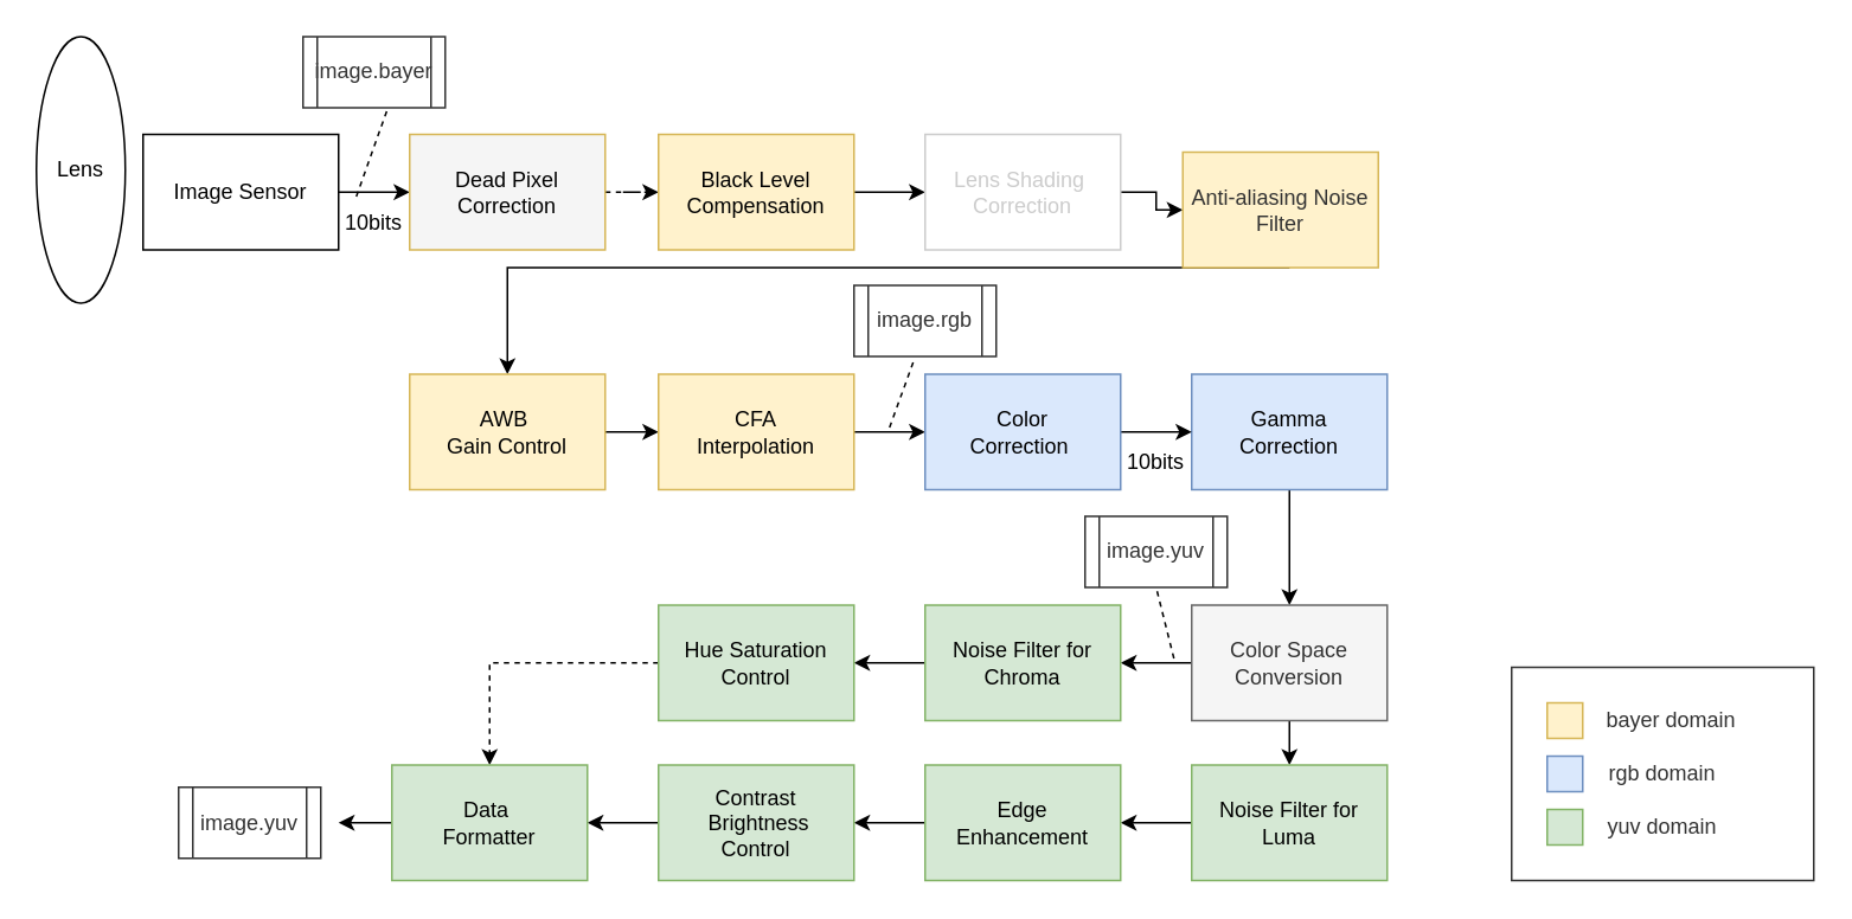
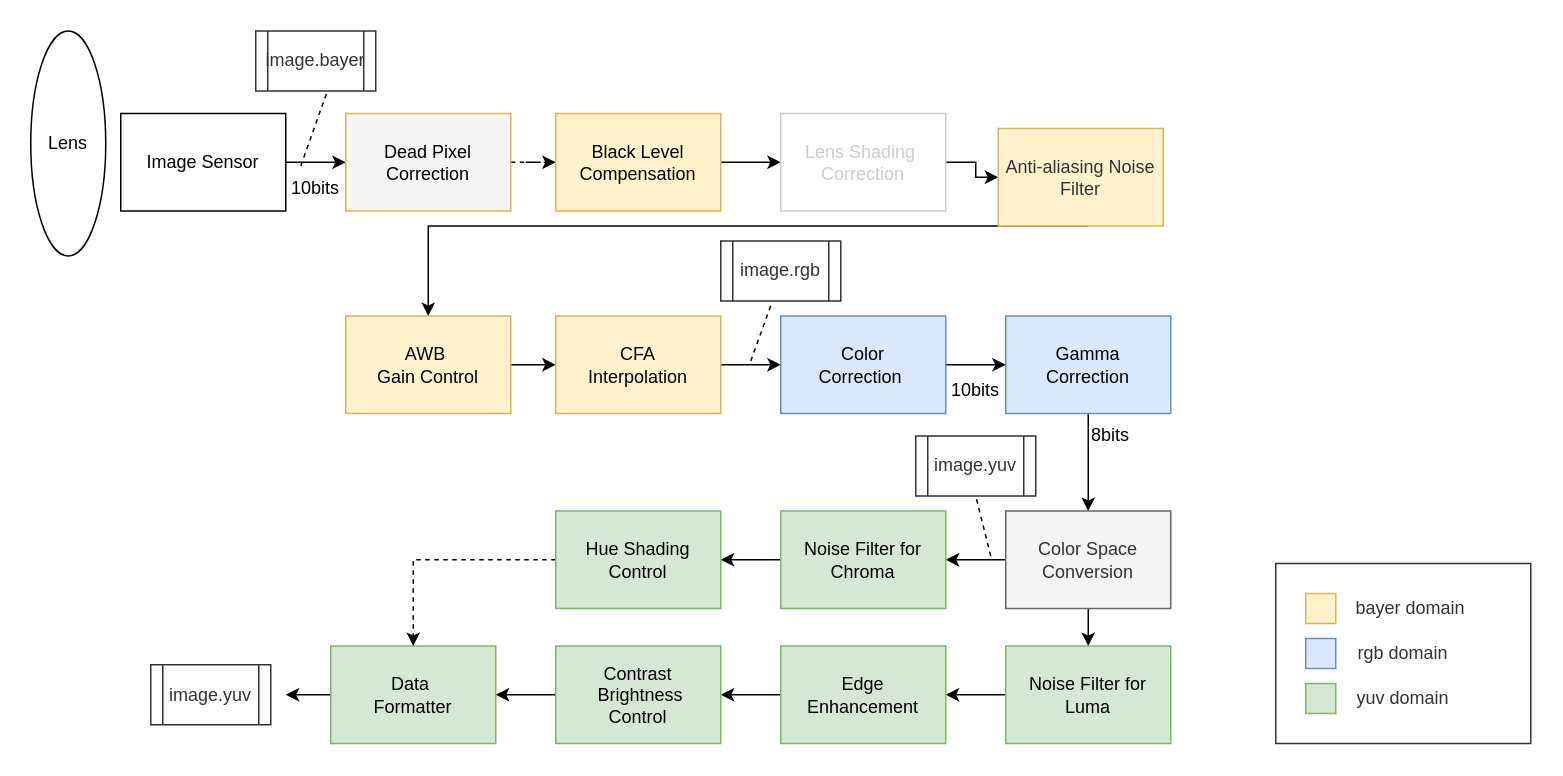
+ <mxCell id="52" value="8bits" style="text;html=1;strokeColor=none;fillColor=none;align=center;verticalAlign=middle;whiteSpace=wrap;rounded=0;" vertex="1" parent="1"><mxGeometry x="710" y="275" width="60" height="30" as="geometry" /></mxCell>
- <mxCell id="28" value="Hue Saturation Control" style="rounded=0;whiteSpace=wrap;html=1;fillColor=#d5e8d4;strokeColor=#82b366;" parent="1" vertex="1"><mxGeometry x="370" y="340" width="110" height="65" as="geometry" /></mxCell>
+ <mxCell id="28" value="Hue Shading Control" style="rounded=0;whiteSpace=wrap;html=1;fillColor=#d5e8d4;strokeColor=#82b366;" parent="1" vertex="1"><mxGeometry x="370" y="340" width="110" height="65" as="geometry" /></mxCell>
